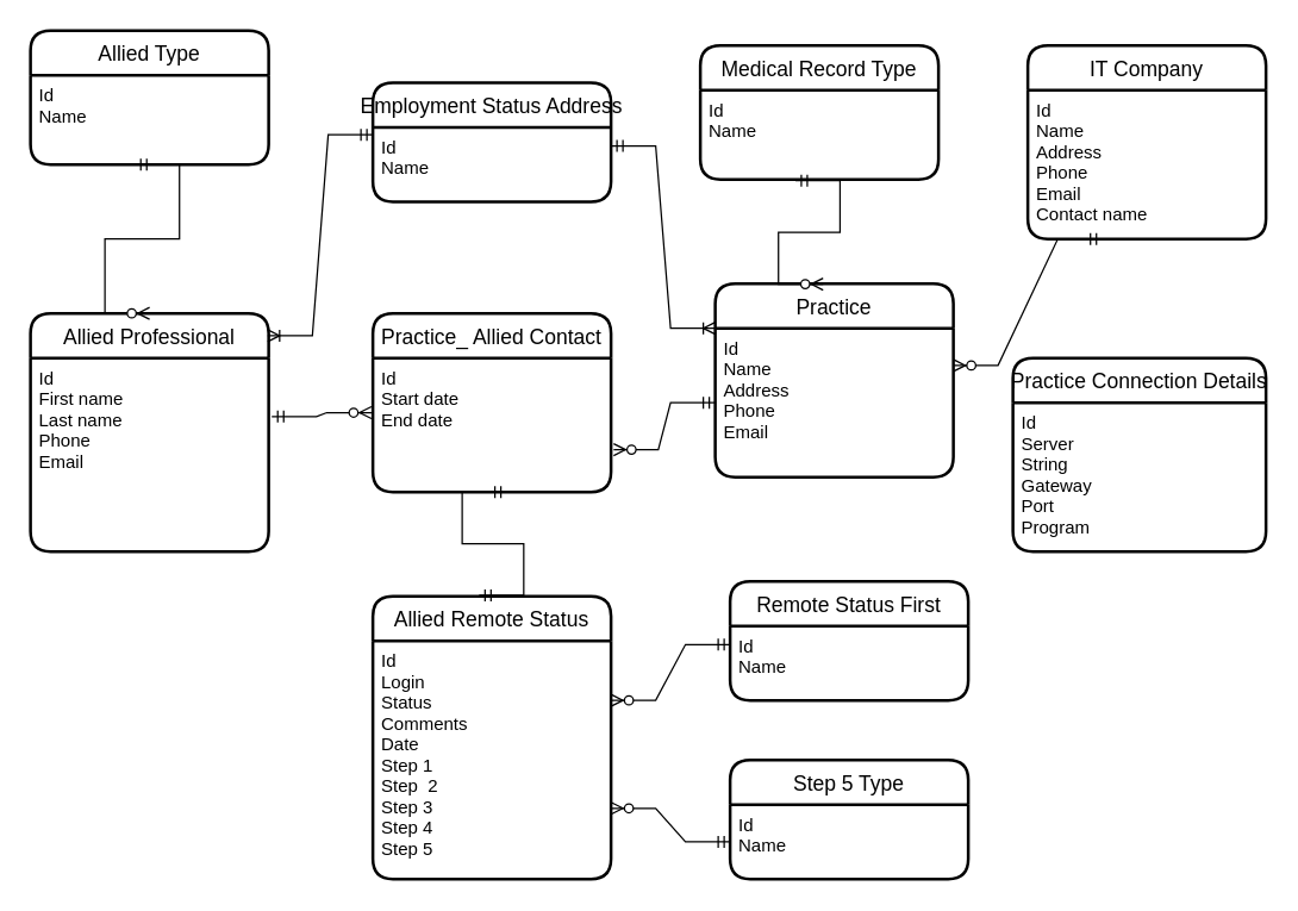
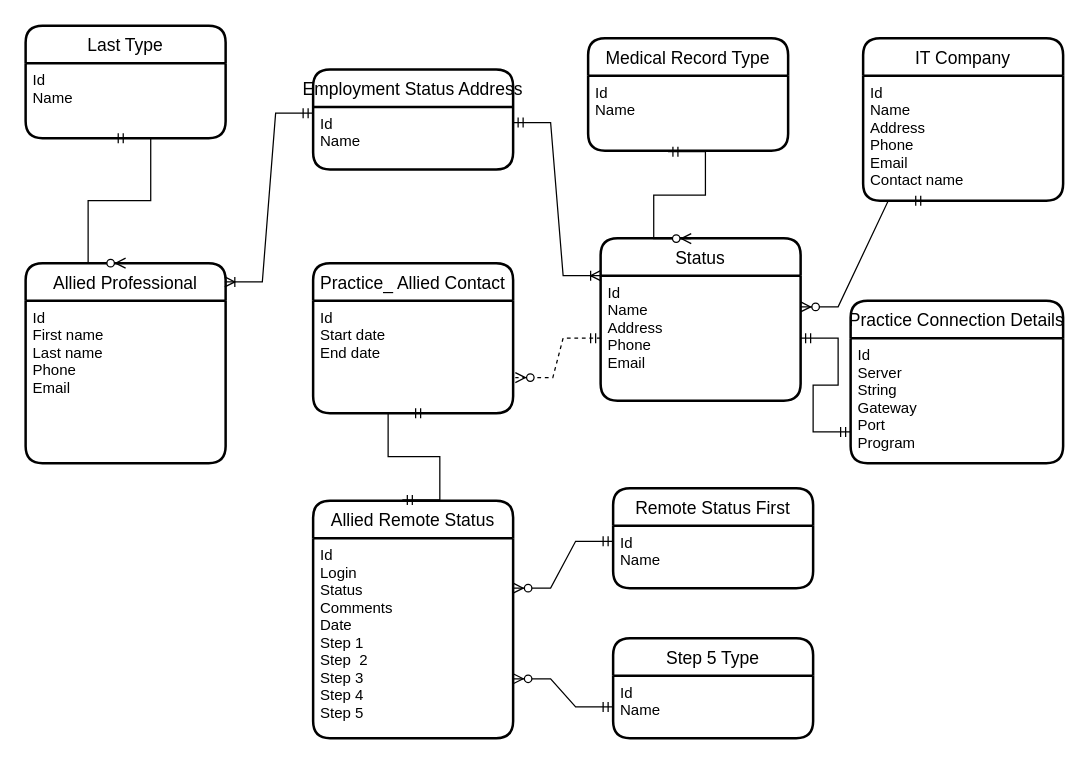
- <mxCell id="2" value="Allied Type" style="swimlane;childLayout=stackLayout;horizontal=1;startSize=30;horizontalStack=0;rounded=1;fontSize=14;fontStyle=0;strokeWidth=2;resizeParent=0;resizeLast=1;shadow=0;dashed=0;align=center;" parent="1" vertex="1"><mxGeometry x="20" y="20" width="160" height="90" as="geometry" /></mxCell>
+ <mxCell id="2" value="Last Type" style="swimlane;childLayout=stackLayout;horizontal=1;startSize=30;horizontalStack=0;rounded=1;fontSize=14;fontStyle=0;strokeWidth=2;resizeParent=0;resizeLast=1;shadow=0;dashed=0;align=center;" parent="1" vertex="1"><mxGeometry x="20" y="20" width="160" height="90" as="geometry" /></mxCell>
- <mxCell id="13" value="Practice" style="swimlane;childLayout=stackLayout;horizontal=1;startSize=30;horizontalStack=0;rounded=1;fontSize=14;fontStyle=0;strokeWidth=2;resizeParent=0;resizeLast=1;shadow=0;dashed=0;align=center;" parent="1" vertex="1"><mxGeometry x="480" y="190" width="160" height="130" as="geometry" /></mxCell>
+ <mxCell id="13" value="Status" style="swimlane;childLayout=stackLayout;horizontal=1;startSize=30;horizontalStack=0;rounded=1;fontSize=14;fontStyle=0;strokeWidth=2;resizeParent=0;resizeLast=1;shadow=0;dashed=0;align=center;" parent="1" vertex="1"><mxGeometry x="480" y="190" width="160" height="130" as="geometry" /></mxCell>
- <mxCell id="26" value="" style="edgeStyle=entityRelationEdgeStyle;fontSize=12;html=1;endArrow=ERzeroToMany;startArrow=ERmandOne;rounded=0;entryX=-0.006;entryY=0.408;entryDx=0;entryDy=0;entryPerimeter=0;exitX=1.013;exitY=0.303;exitDx=0;exitDy=0;exitPerimeter=0;" parent="1" source="5" target="7" edge="1"><mxGeometry width="100" height="100" relative="1" as="geometry"><mxPoint x="150" y="420" as="sourcePoint" /><mxPoint x="250" y="320" as="targetPoint" /></mxGeometry></mxCell>
- <mxCell id="27" value="" style="edgeStyle=entityRelationEdgeStyle;fontSize=12;html=1;endArrow=ERzeroToMany;startArrow=ERmandOne;rounded=0;exitX=0;exitY=0.5;exitDx=0;exitDy=0;entryX=1.011;entryY=0.684;entryDx=0;entryDy=0;entryPerimeter=0;" parent="1" source="14" target="7" edge="1"><mxGeometry width="100" height="100" relative="1" as="geometry"><mxPoint x="610" y="150" as="sourcePoint" /><mxPoint x="410" y="270" as="targetPoint" /></mxGeometry></mxCell>
+ <mxCell id="27" value="" style="edgeStyle=entityRelationEdgeStyle;fontSize=12;html=1;endArrow=ERzeroToMany;startArrow=ERmandOne;rounded=0;exitX=0;exitY=0.5;exitDx=0;exitDy=0;entryX=1.011;entryY=0.684;entryDx=0;entryDy=0;entryPerimeter=0;dashed=1;" parent="1" source="14" target="7" edge="1"><mxGeometry width="100" height="100" relative="1" as="geometry"><mxPoint x="610" y="150" as="sourcePoint" /><mxPoint x="410" y="270" as="targetPoint" /></mxGeometry></mxCell>
+ <mxCell id="35" value="" style="edgeStyle=entityRelationEdgeStyle;fontSize=12;html=1;endArrow=ERmandOne;startArrow=ERmandOne;rounded=0;entryX=0;entryY=0.75;entryDx=0;entryDy=0;" edge="1" parent="1" source="14" target="18"><mxGeometry width="100" height="100" relative="1" as="geometry"><mxPoint x="580" y="420" as="sourcePoint" /><mxPoint x="680" y="320" as="targetPoint" /></mxGeometry></mxCell>
